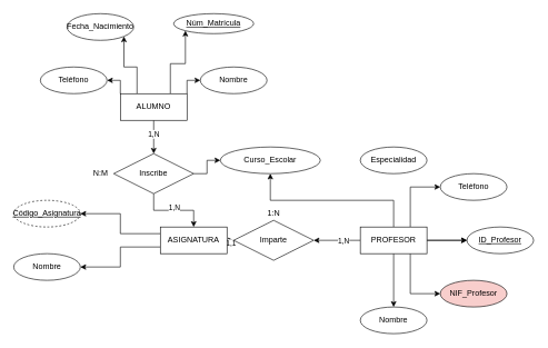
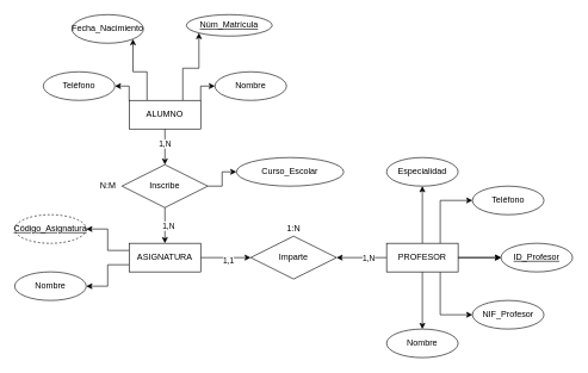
- <mxCell id="15" style="edgeStyle=orthogonalEdgeStyle;rounded=0;orthogonalLoop=1;jettySize=auto;html=1;exitX=0.5;exitY=0;exitDx=0;exitDy=0;" parent="1" source="22" target="42" edge="1"><mxGeometry relative="1" as="geometry" /></mxCell>
+ <mxCell id="15" style="edgeStyle=orthogonalEdgeStyle;rounded=0;orthogonalLoop=1;jettySize=auto;html=1;exitX=0.5;exitY=0;exitDx=0;exitDy=0;entryX=0.5;entryY=1;entryDx=0;entryDy=0;" parent="1" source="22" target="33" edge="1"><mxGeometry relative="1" as="geometry" /></mxCell>
- <mxCell id="13" value="ASIGNATURA" style="whiteSpace=wrap;html=1;align=center;" parent="1" vertex="1"><mxGeometry x="240" y="340" width="100" height="40" as="geometry" /></mxCell>
+ <mxCell id="13" value="ASIGNATURA" style="whiteSpace=wrap;html=1;align=center;" parent="1" vertex="1"><mxGeometry x="180" y="340" width="100" height="40" as="geometry" /></mxCell>
- <mxCell id="30" value="NIF_Profesor" style="ellipse;whiteSpace=wrap;html=1;align=center;fillColor=#f8cecc;" parent="1" vertex="1"><mxGeometry x="660" y="420" width="100" height="40" as="geometry" /></mxCell>
+ <mxCell id="30" value="NIF_Profesor" style="ellipse;whiteSpace=wrap;html=1;align=center;" parent="1" vertex="1"><mxGeometry x="660" y="420" width="100" height="40" as="geometry" /></mxCell>
